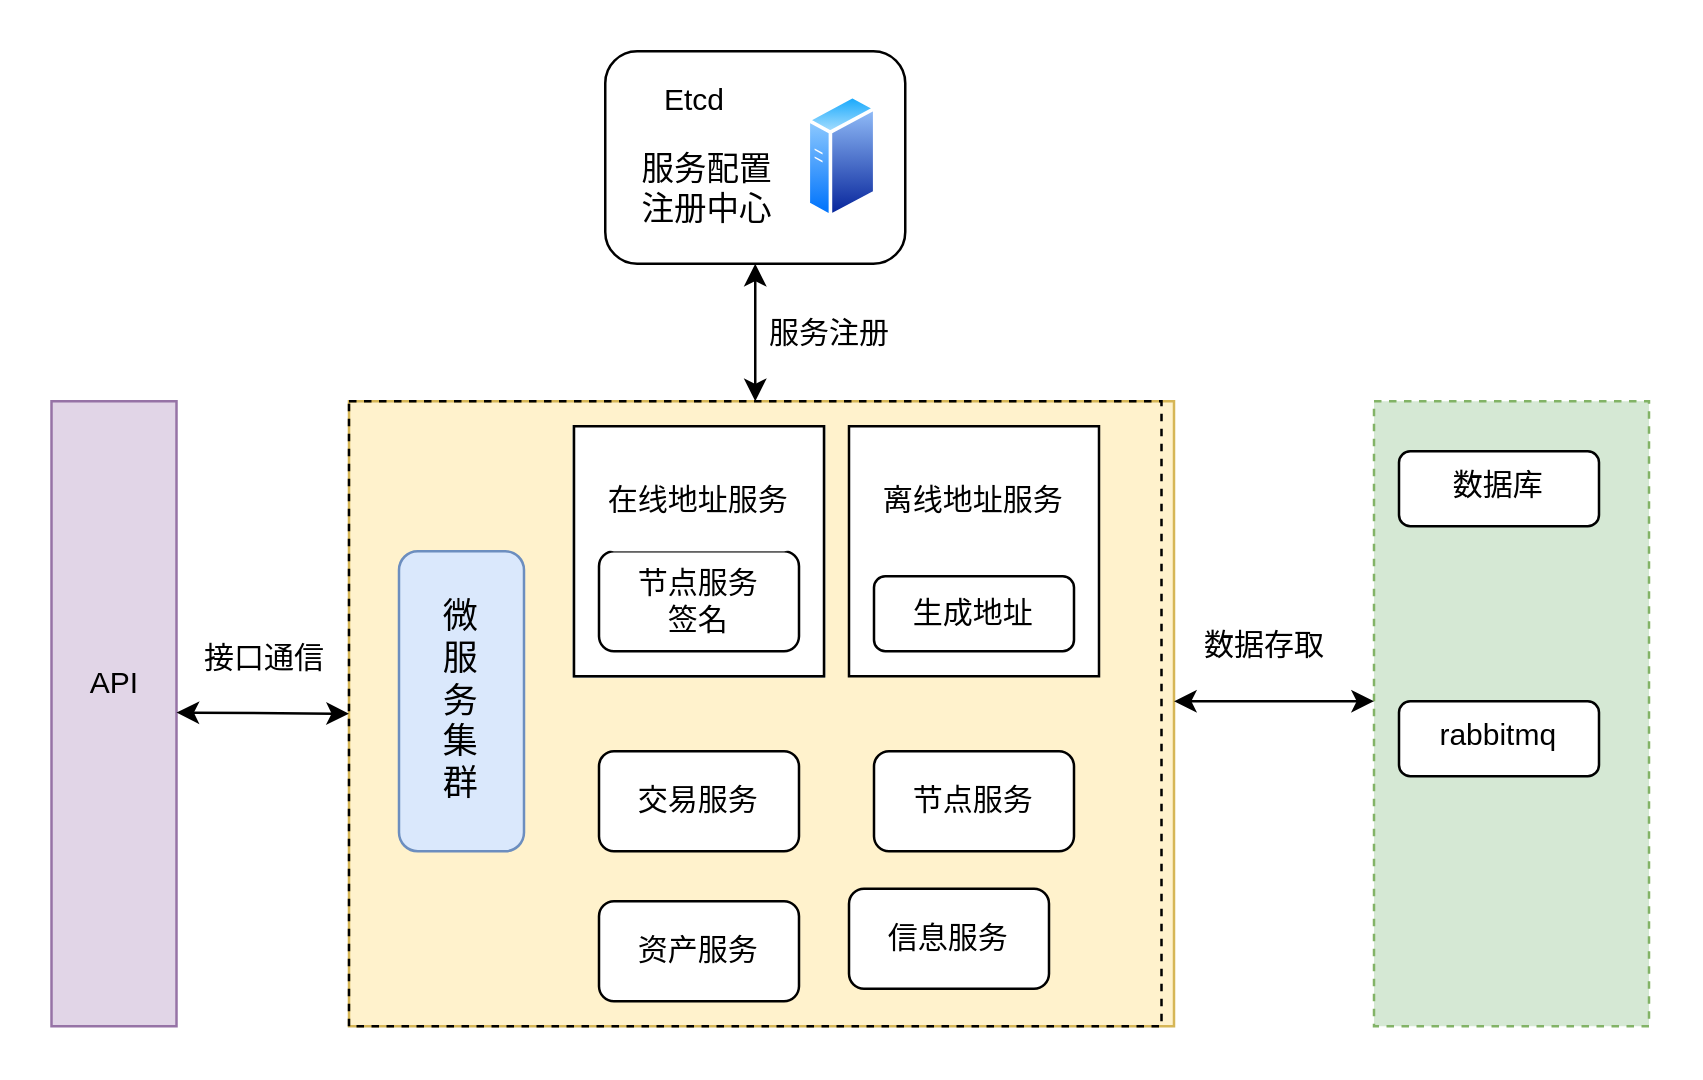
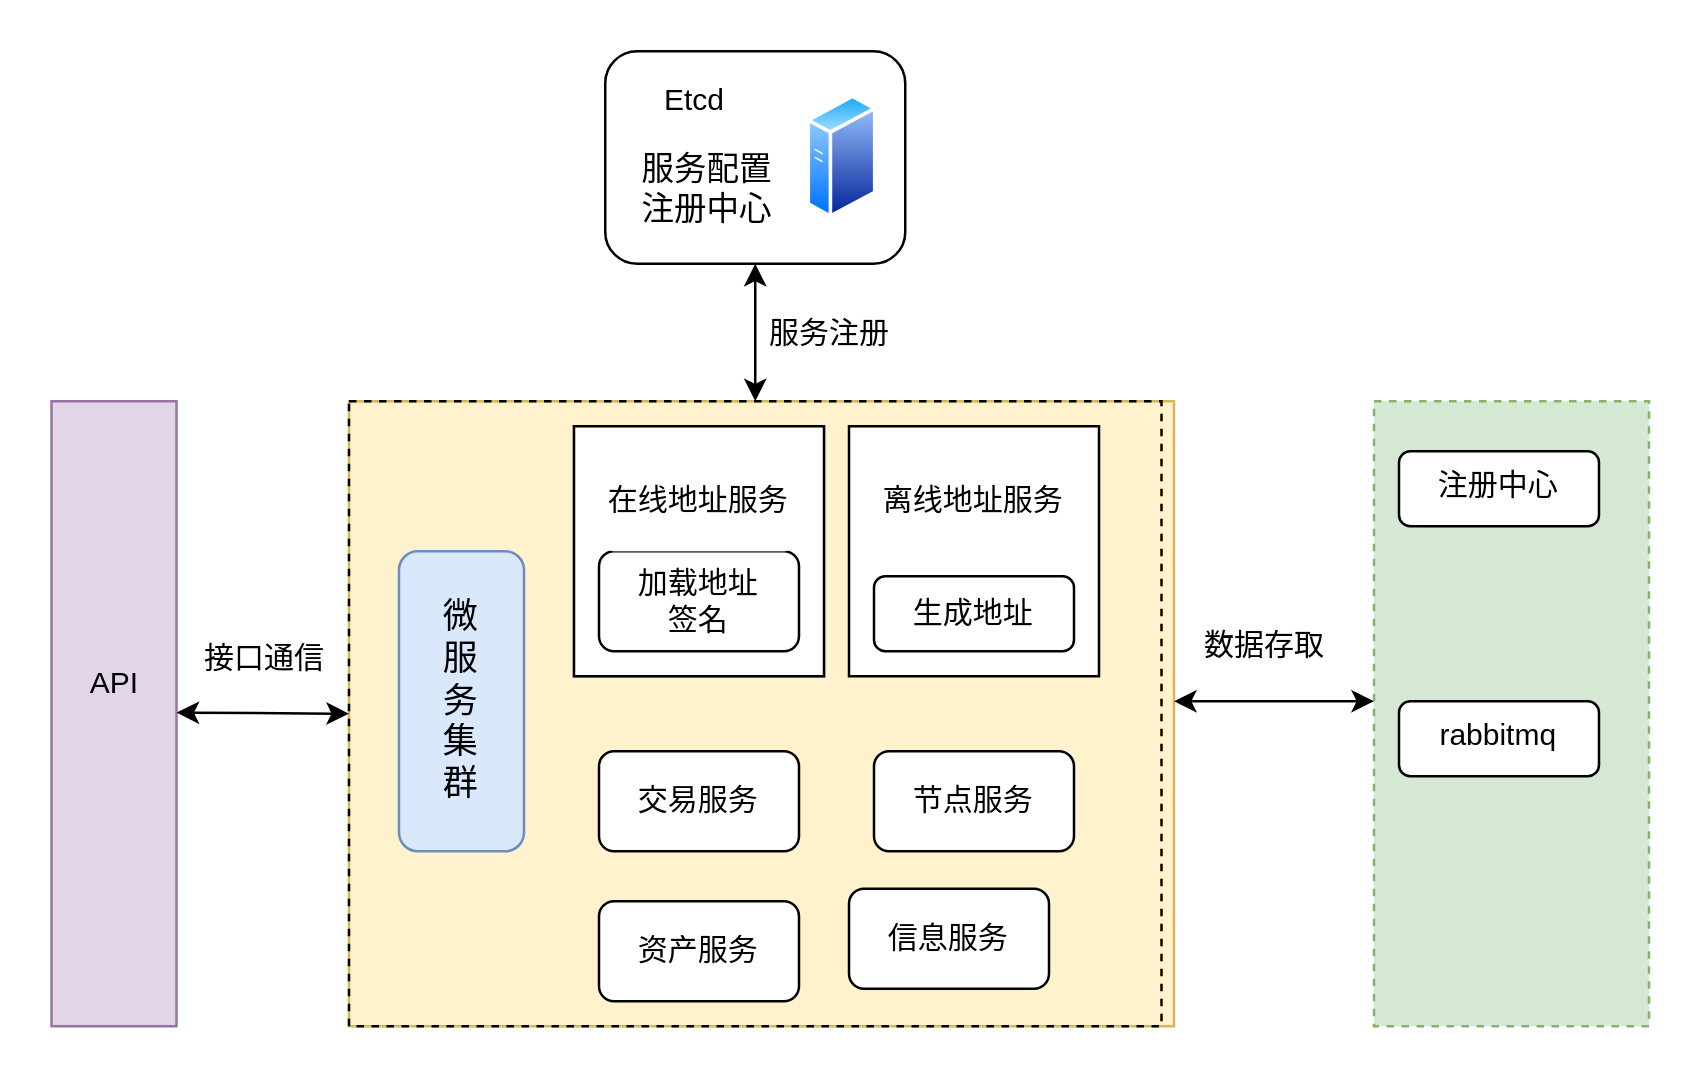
- <mxCell id="25" value="数据库" style="rounded=1;whiteSpace=wrap;html=1;pointerEvents=0;align=center;verticalAlign=top;fontFamily=Helvetica;fontSize=12;fontColor=default;fillColor=default;gradientColor=none;" vertex="1" parent="23"><mxGeometry x="10" y="20" width="80" height="30" as="geometry" /></mxCell>
+ <mxCell id="25" value="注册中心" style="rounded=1;whiteSpace=wrap;html=1;pointerEvents=0;align=center;verticalAlign=top;fontFamily=Helvetica;fontSize=12;fontColor=default;fillColor=default;gradientColor=none;" vertex="1" parent="23"><mxGeometry x="10" y="20" width="80" height="30" as="geometry" /></mxCell>
- <mxCell id="13" value="节点服务&lt;div&gt;签名&lt;/div&gt;" style="rounded=1;whiteSpace=wrap;html=1;movable=1;resizable=1;rotatable=1;deletable=1;editable=1;locked=0;connectable=1;container=0;" vertex="1" parent="11"><mxGeometry x="10" y="50" width="80" height="40" as="geometry" /></mxCell>
+ <mxCell id="13" value="加载地址&lt;div&gt;签名&lt;/div&gt;" style="rounded=1;whiteSpace=wrap;html=1;movable=1;resizable=1;rotatable=1;deletable=1;editable=1;locked=0;connectable=1;container=0;" vertex="1" parent="11"><mxGeometry x="10" y="50" width="80" height="40" as="geometry" /></mxCell>
